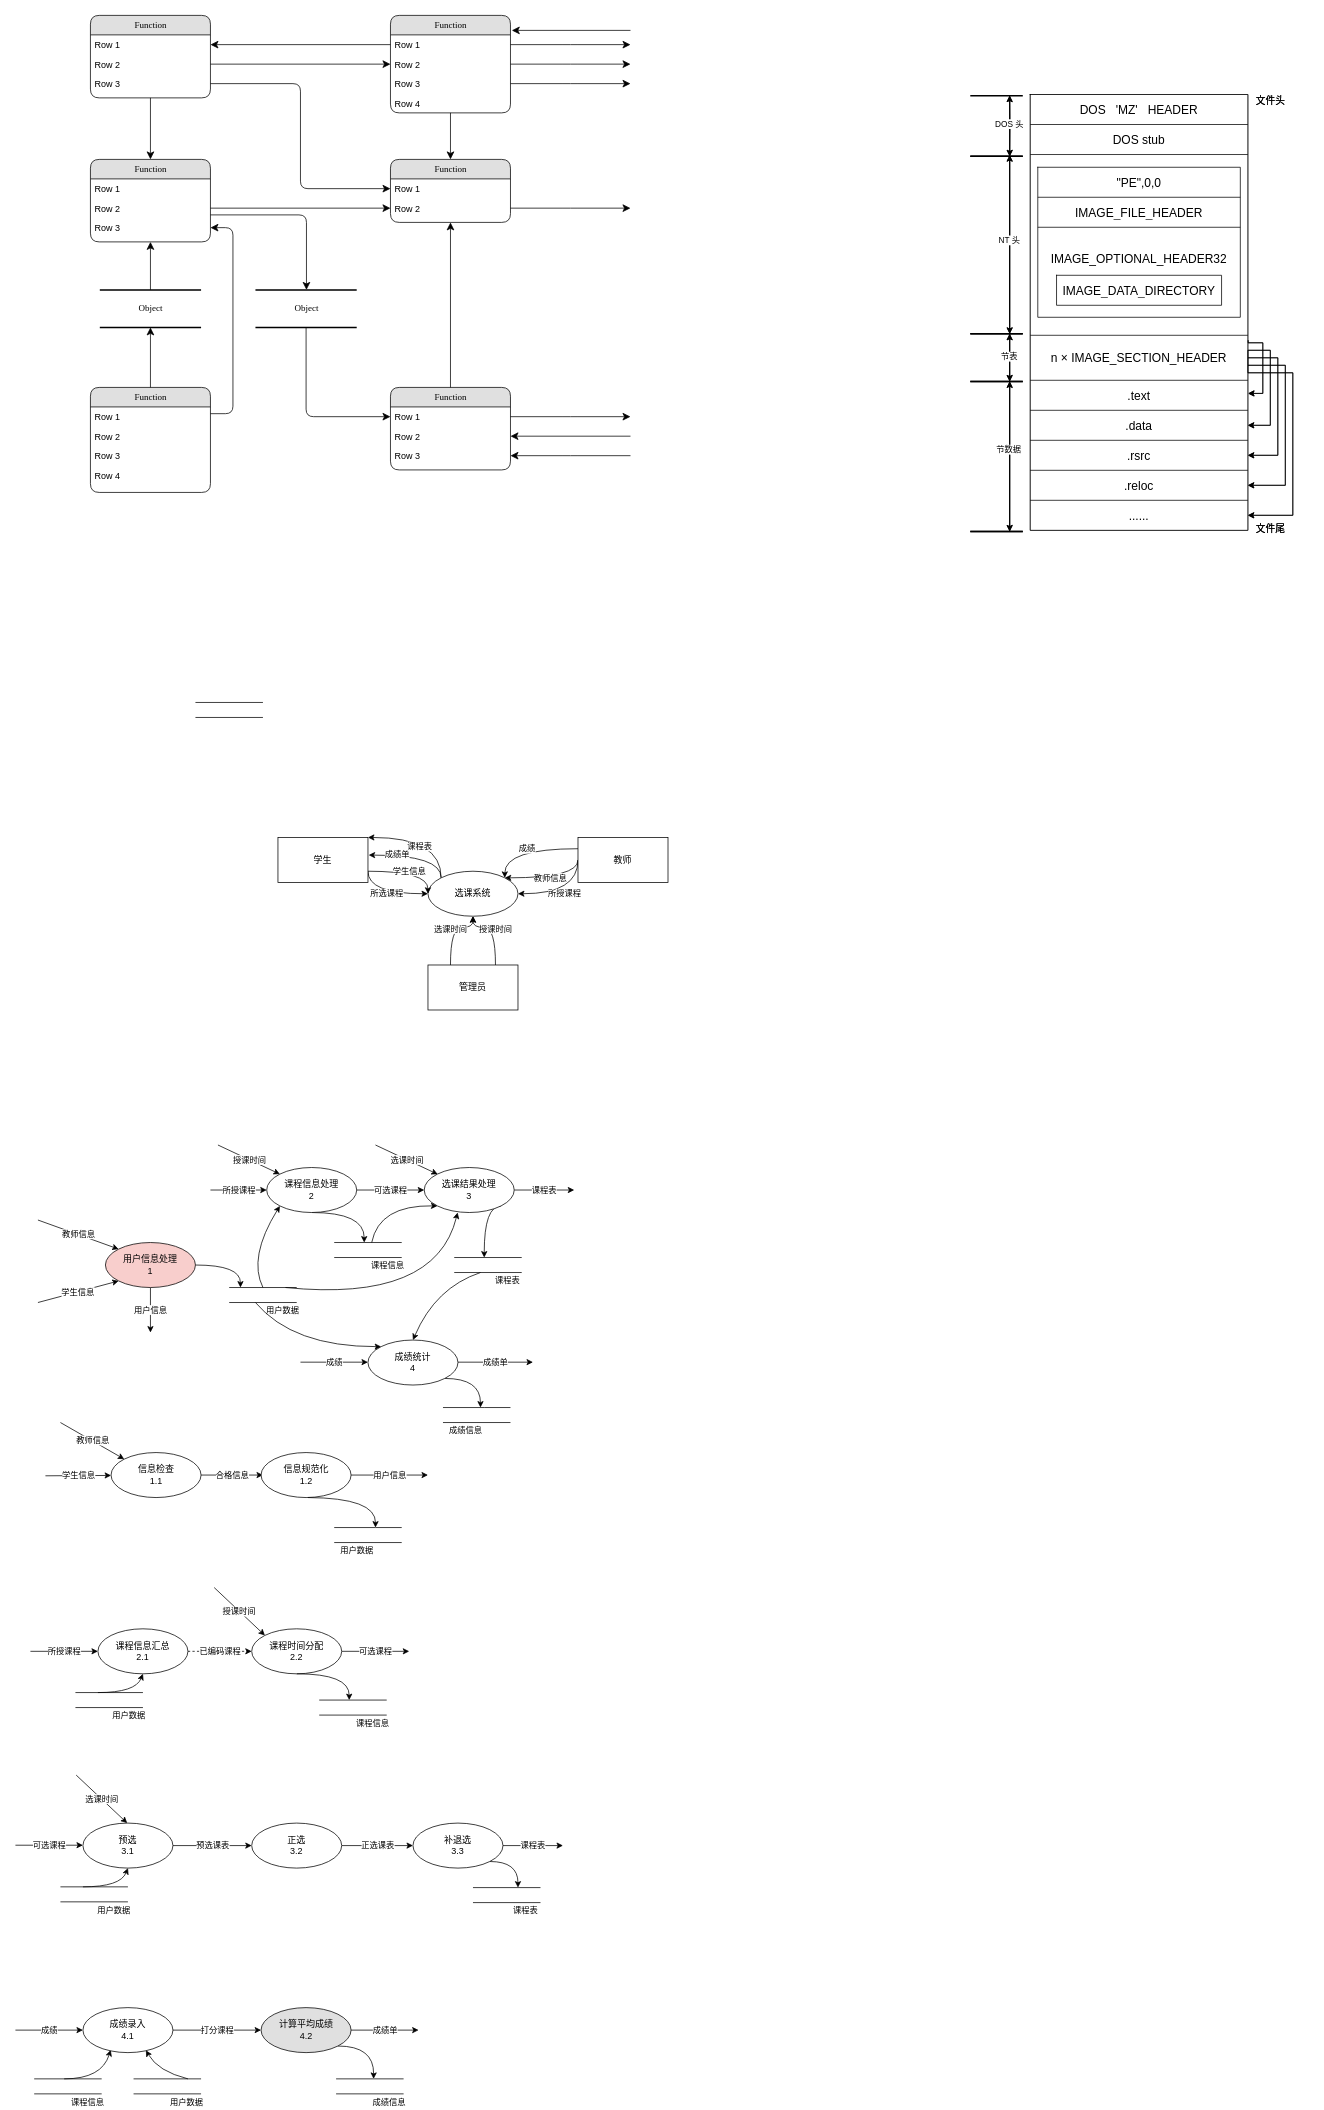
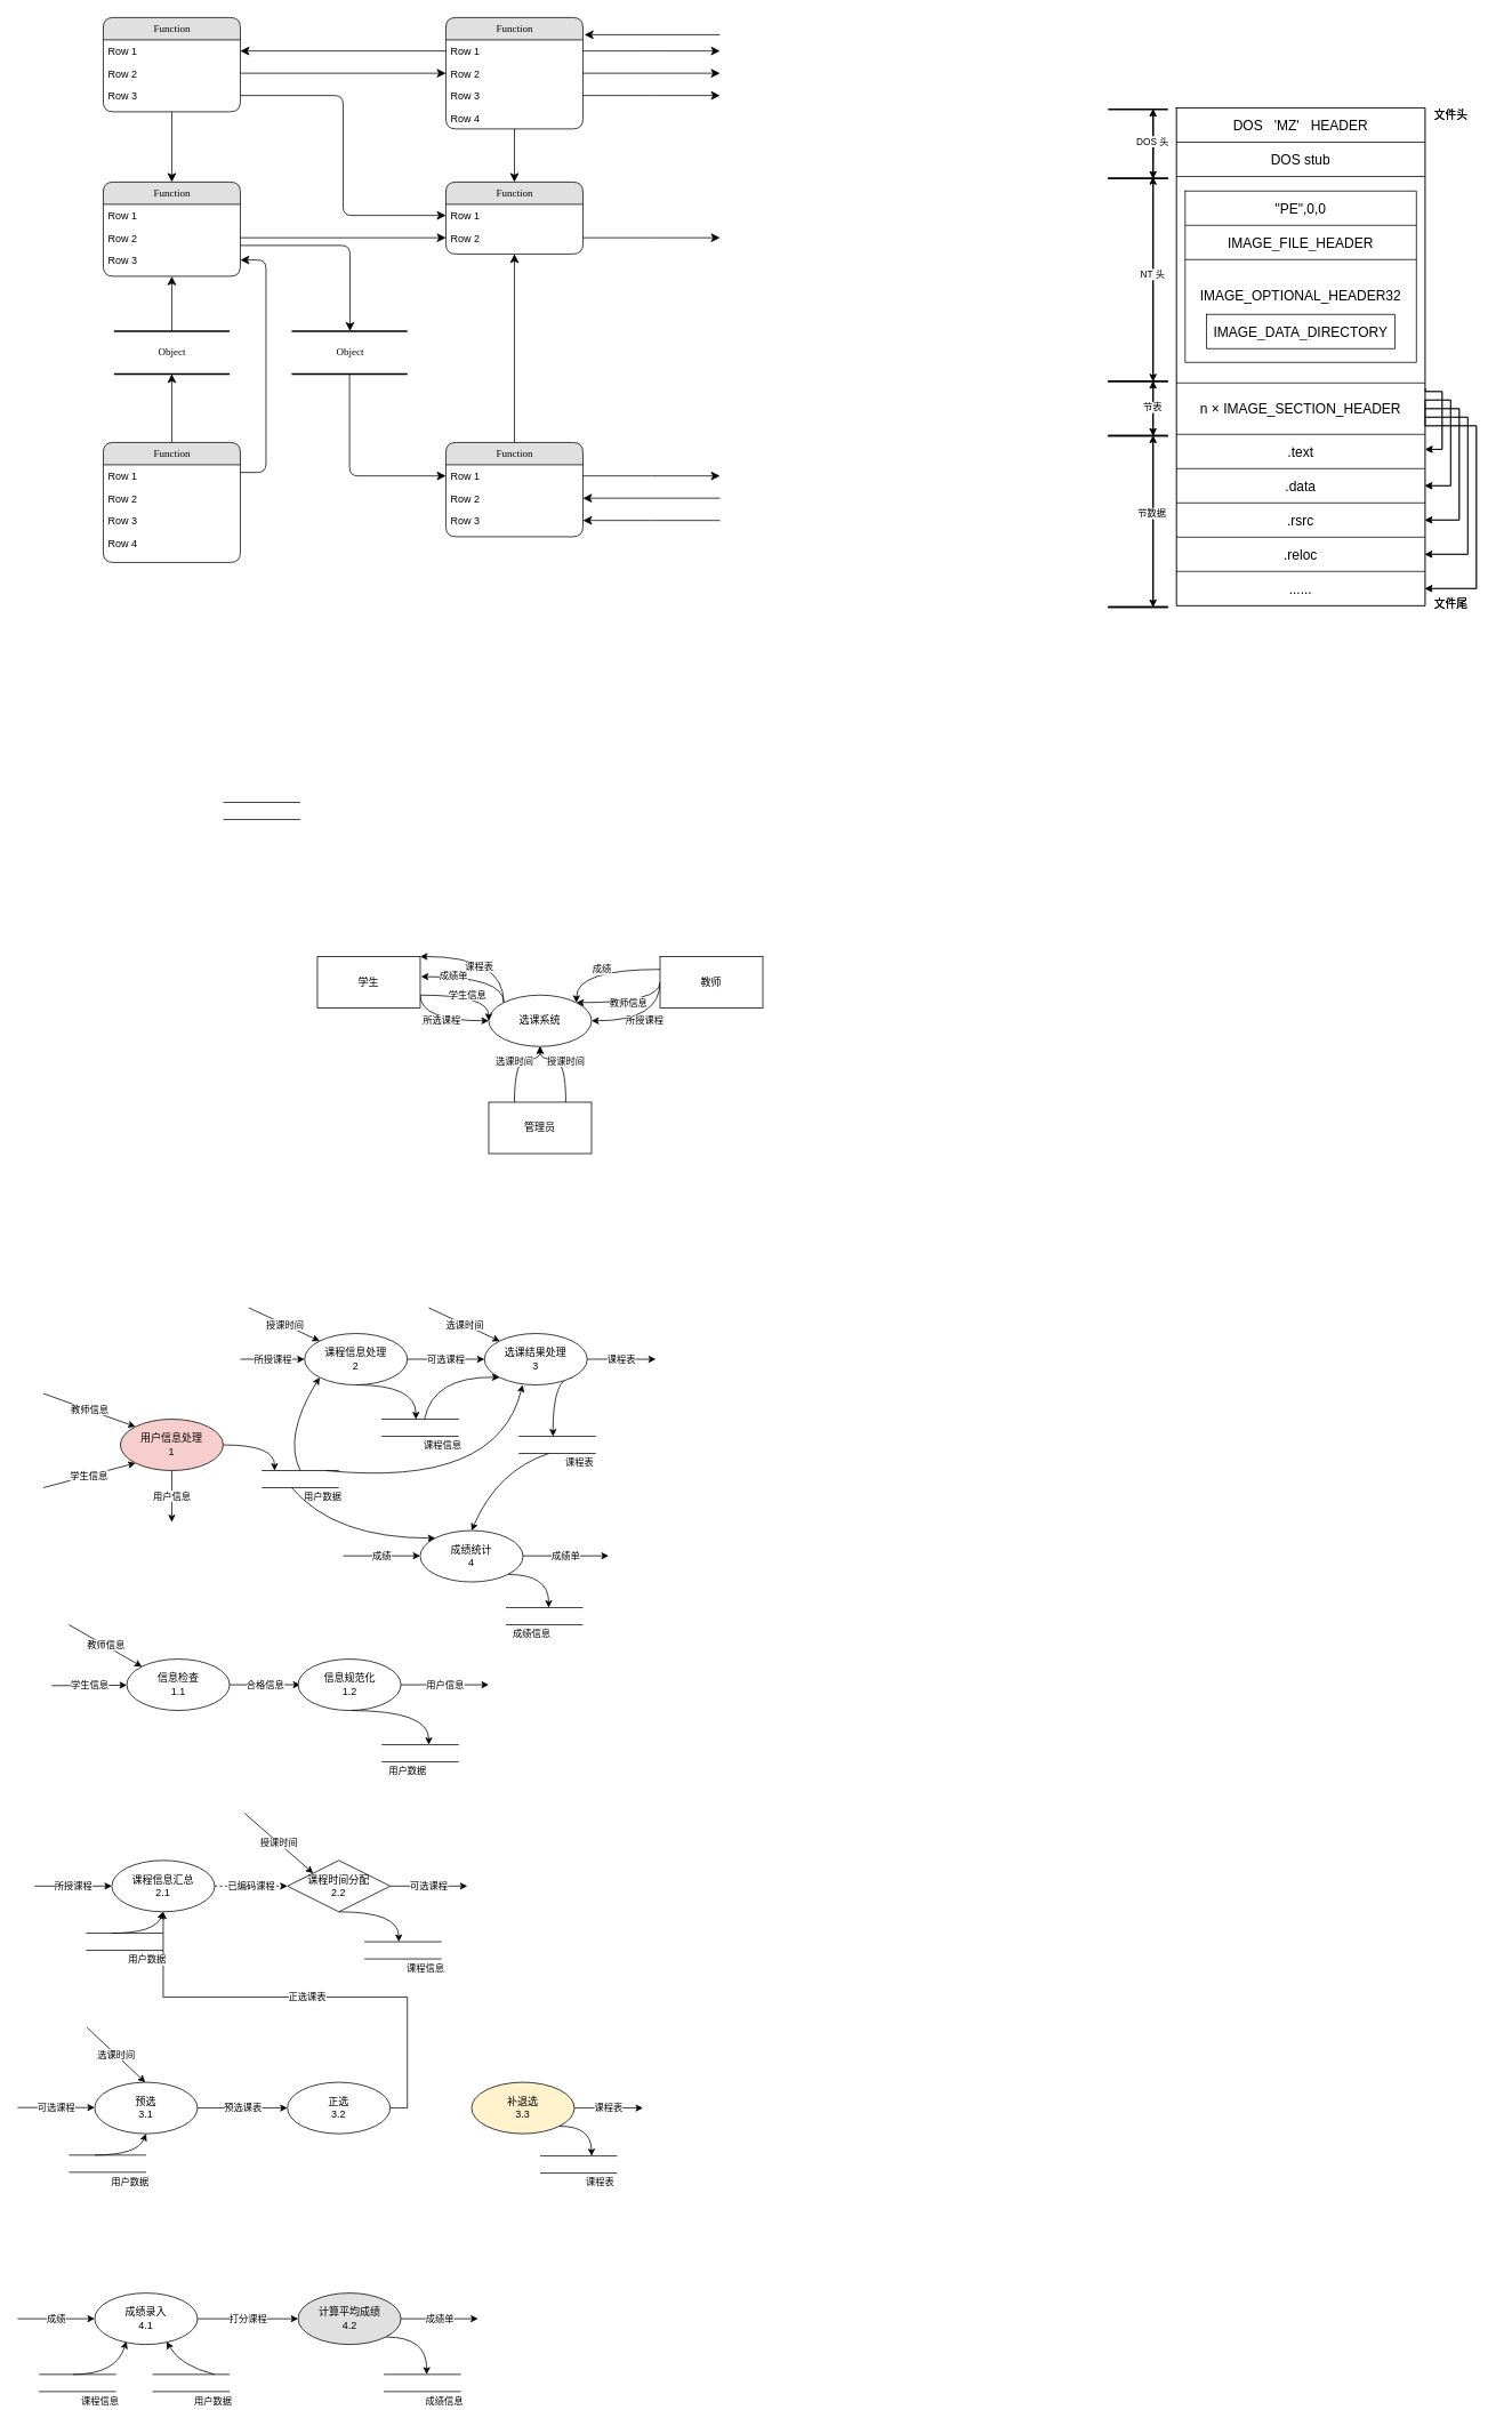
- <mxCell id="94" value="课程时间分配&lt;br&gt;2.2" style="ellipse;whiteSpace=wrap;html=1;" parent="1" vertex="1"><mxGeometry x="335" y="2171" width="120" height="60" as="geometry" /></mxCell>
+ <mxCell id="94" value="课程时间分配&lt;br&gt;2.2" style="rhombus;whiteSpace=wrap;html=1;" parent="1" vertex="1"><mxGeometry x="335" y="2171" width="120" height="60" as="geometry" /></mxCell>
- <mxCell id="107" value="正选课表" style="edgeStyle=orthogonalEdgeStyle;rounded=0;orthogonalLoop=1;jettySize=auto;html=1;exitX=1;exitY=0.5;exitDx=0;exitDy=0;" parent="1" source="108" target="111" edge="1"><mxGeometry relative="1" as="geometry" /></mxCell>
+ <mxCell id="107" value="正选课表" style="edgeStyle=orthogonalEdgeStyle;rounded=0;orthogonalLoop=1;jettySize=auto;html=1;exitX=1;exitY=0.5;exitDx=0;exitDy=0;" parent="1" source="108" target="92" edge="1"><mxGeometry relative="1" as="geometry" /></mxCell>
- <mxCell id="111" value="补退选&lt;br&gt;3.3" style="ellipse;whiteSpace=wrap;html=1;" parent="1" vertex="1"><mxGeometry x="550" y="2430" width="120" height="60" as="geometry" /></mxCell>
+ <mxCell id="111" value="补退选&lt;br&gt;3.3" style="ellipse;whiteSpace=wrap;html=1;fillColor=#fff2cc;" parent="1" vertex="1"><mxGeometry x="550" y="2430" width="120" height="60" as="geometry" /></mxCell>
